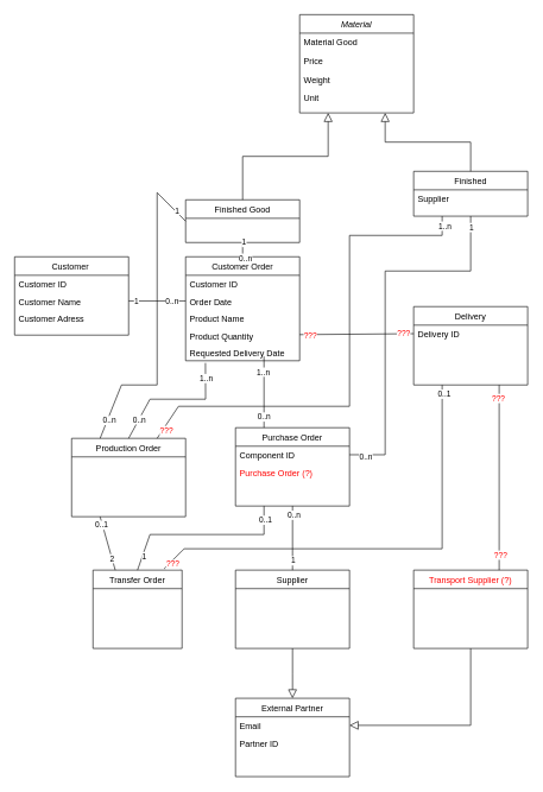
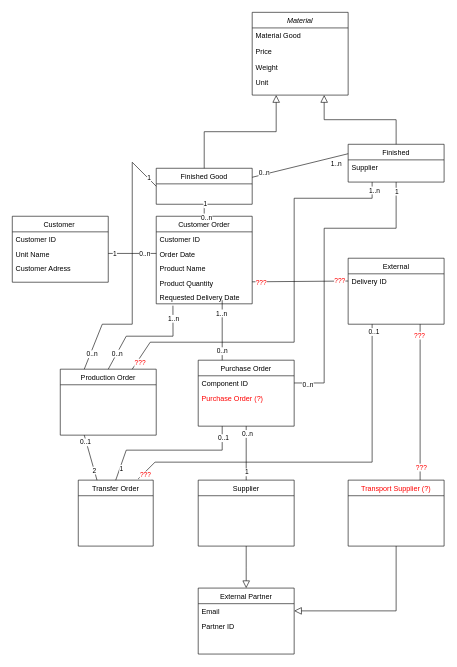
+ <mxCell id="12" value="" style="endArrow=none;html=1;rounded=0;exitX=1;exitY=0.25;exitDx=0;exitDy=0;entryX=0;entryY=0.25;entryDx=0;entryDy=0;targetPerimeterSpacing=0;" edge="1" parent="1" source="7" target="9"><mxGeometry width="50" height="50" relative="1" as="geometry"><mxPoint x="300" y="299" as="sourcePoint" /><mxPoint x="650" y="340" as="targetPoint" /></mxGeometry></mxCell>
+ <mxCell id="13" value="0..n" style="edgeLabel;html=1;align=center;verticalAlign=middle;resizable=0;points=[];" vertex="1" connectable="0" parent="12"><mxGeometry x="-0.82" y="4" relative="1" as="geometry"><mxPoint x="6" as="offset" /></mxGeometry></mxCell>
+ <mxCell id="14" value="1..n" style="edgeLabel;html=1;align=center;verticalAlign=middle;resizable=0;points=[];" vertex="1" connectable="0" parent="12"><mxGeometry x="0.083" y="1" relative="1" as="geometry"><mxPoint x="53" as="offset" /></mxGeometry></mxCell>
- <mxCell id="23" value="Customer Name   " style="text;align=left;verticalAlign=top;spacingLeft=4;spacingRight=4;overflow=hidden;rotatable=0;points=[[0,0.5],[1,0.5]];portConstraint=eastwest;" vertex="1" parent="21"><mxGeometry y="50" width="160" height="24" as="geometry" /></mxCell>
+ <mxCell id="23" value="Unit Name   " style="text;align=left;verticalAlign=top;spacingLeft=4;spacingRight=4;overflow=hidden;rotatable=0;points=[[0,0.5],[1,0.5]];portConstraint=eastwest;" vertex="1" parent="21"><mxGeometry y="50" width="160" height="24" as="geometry" /></mxCell>
- <mxCell id="37" value="Delivery" style="swimlane;fontStyle=0;align=center;verticalAlign=top;childLayout=stackLayout;horizontal=1;startSize=26;horizontalStack=0;resizeParent=1;resizeLast=0;collapsible=1;marginBottom=0;rounded=0;shadow=0;strokeWidth=1;" vertex="1" parent="1"><mxGeometry x="580" y="430" width="160" height="110" as="geometry"><mxRectangle x="550" y="140" width="160" height="26" as="alternateBounds" /></mxGeometry></mxCell>
+ <mxCell id="37" value="External" style="swimlane;fontStyle=0;align=center;verticalAlign=top;childLayout=stackLayout;horizontal=1;startSize=26;horizontalStack=0;resizeParent=1;resizeLast=0;collapsible=1;marginBottom=0;rounded=0;shadow=0;strokeWidth=1;" vertex="1" parent="1"><mxGeometry x="580" y="430" width="160" height="110" as="geometry"><mxRectangle x="550" y="140" width="160" height="26" as="alternateBounds" /></mxGeometry></mxCell>
